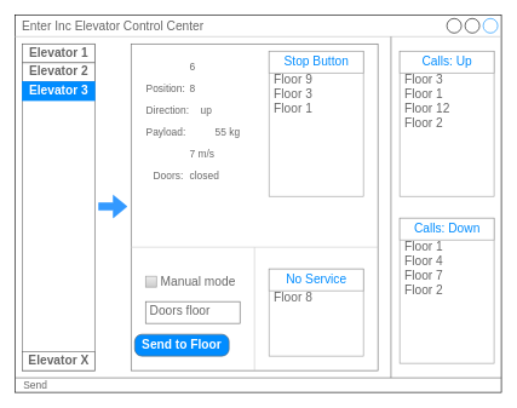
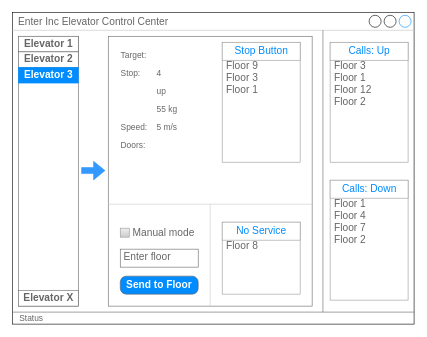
+ <mxCell id="23" value="Target:&amp;nbsp;" style="text;html=1;strokeColor=none;fillColor=none;align=left;verticalAlign=middle;whiteSpace=wrap;rounded=0;fontSize=14;fontColor=#666666;" parent="11" vertex="1"><mxGeometry width="40" height="20" as="geometry" /></mxCell>
- <mxCell id="24" value="6" style="text;html=1;strokeColor=none;fillColor=none;align=left;verticalAlign=middle;whiteSpace=wrap;rounded=0;fontSize=14;fontColor=#666666;" parent="11" vertex="1"><mxGeometry x="60" width="40" height="20" as="geometry" /></mxCell>
- <mxCell id="13" value="Position:" style="text;html=1;strokeColor=none;fillColor=none;align=left;verticalAlign=middle;whiteSpace=wrap;rounded=0;fontSize=14;fontColor=#666666;" parent="12" vertex="1"><mxGeometry width="40" height="20" as="geometry" /></mxCell>
+ <mxCell id="13" value="Stop:" style="text;html=1;strokeColor=none;fillColor=none;align=left;verticalAlign=middle;whiteSpace=wrap;rounded=0;fontSize=14;fontColor=#666666;" parent="12" vertex="1"><mxGeometry width="40" height="20" as="geometry" /></mxCell>
- <mxCell id="18" value="8" style="text;html=1;strokeColor=none;fillColor=none;align=left;verticalAlign=middle;whiteSpace=wrap;rounded=0;fontSize=14;fontColor=#666666;" parent="12" vertex="1"><mxGeometry x="60" width="40" height="20" as="geometry" /></mxCell>
+ <mxCell id="18" value="4" style="text;html=1;strokeColor=none;fillColor=none;align=left;verticalAlign=middle;whiteSpace=wrap;rounded=0;fontSize=14;fontColor=#666666;" parent="12" vertex="1"><mxGeometry x="60" width="40" height="20" as="geometry" /></mxCell>
- <mxCell id="14" value="Direction:" style="text;html=1;strokeColor=none;fillColor=none;align=left;verticalAlign=middle;whiteSpace=wrap;rounded=0;fontSize=14;fontColor=#666666;" parent="12" vertex="1"><mxGeometry y="30" width="40" height="20" as="geometry" /></mxCell>
- <mxCell id="19" value="up" style="text;html=1;strokeColor=none;fillColor=none;align=left;verticalAlign=middle;whiteSpace=wrap;rounded=0;fontSize=14;fontColor=#666666;" parent="12" vertex="1"><mxGeometry x="75" y="30" width="40" height="20" as="geometry" /></mxCell>
+ <mxCell id="19" value="up" style="text;html=1;strokeColor=none;fillColor=none;align=left;verticalAlign=middle;whiteSpace=wrap;rounded=0;fontSize=14;fontColor=#666666;" parent="12" vertex="1"><mxGeometry x="60" y="30" width="40" height="20" as="geometry" /></mxCell>
- <mxCell id="15" value="Payload:" style="text;html=1;strokeColor=none;fillColor=none;align=left;verticalAlign=middle;whiteSpace=wrap;rounded=0;fontSize=14;fontColor=#666666;" parent="12" vertex="1"><mxGeometry y="60" width="40" height="20" as="geometry" /></mxCell>
- <mxCell id="20" value="55 kg" style="text;html=1;strokeColor=none;fillColor=none;align=left;verticalAlign=middle;whiteSpace=wrap;rounded=0;fontSize=14;fontColor=#666666;" parent="12" vertex="1"><mxGeometry x="95" y="60" width="40" height="20" as="geometry" /></mxCell>
+ <mxCell id="20" value="55 kg" style="text;html=1;strokeColor=none;fillColor=none;align=left;verticalAlign=middle;whiteSpace=wrap;rounded=0;fontSize=14;fontColor=#666666;" parent="12" vertex="1"><mxGeometry x="60" y="60" width="40" height="20" as="geometry" /></mxCell>
+ <mxCell id="16" value="Speed:" style="text;html=1;strokeColor=none;fillColor=none;align=left;verticalAlign=middle;whiteSpace=wrap;rounded=0;fontSize=14;fontColor=#666666;" parent="12" vertex="1"><mxGeometry y="90" width="40" height="20" as="geometry" /></mxCell>
- <mxCell id="21" value="7 m/s" style="text;html=1;strokeColor=none;fillColor=none;align=left;verticalAlign=middle;whiteSpace=wrap;rounded=0;fontSize=14;fontColor=#666666;" parent="12" vertex="1"><mxGeometry x="60" y="90" width="40" height="20" as="geometry" /></mxCell>
+ <mxCell id="21" value="5 m/s" style="text;html=1;strokeColor=none;fillColor=none;align=left;verticalAlign=middle;whiteSpace=wrap;rounded=0;fontSize=14;fontColor=#666666;" parent="12" vertex="1"><mxGeometry x="60" y="90" width="40" height="20" as="geometry" /></mxCell>
- <mxCell id="17" value="Doors:" style="text;html=1;strokeColor=none;fillColor=none;align=left;verticalAlign=middle;whiteSpace=wrap;rounded=0;fontSize=14;fontColor=#666666;" parent="12" vertex="1"><mxGeometry x="10" y="120" width="40" height="20" as="geometry" /></mxCell>
+ <mxCell id="17" value="Doors:" style="text;html=1;strokeColor=none;fillColor=none;align=left;verticalAlign=middle;whiteSpace=wrap;rounded=0;fontSize=14;fontColor=#666666;" parent="12" vertex="1"><mxGeometry y="120" width="40" height="20" as="geometry" /></mxCell>
- <mxCell id="22" value="closed" style="text;html=1;strokeColor=none;fillColor=none;align=left;verticalAlign=middle;whiteSpace=wrap;rounded=0;fontSize=14;fontColor=#666666;" parent="12" vertex="1"><mxGeometry x="60" y="120" width="40" height="20" as="geometry" /></mxCell>
- <mxCell id="49" value="Doors floor" style="strokeWidth=1;shadow=0;dashed=0;align=center;html=1;shape=mxgraph.mockup.text.textBox;fontColor=#666666;align=left;fontSize=17;spacingLeft=4;spacingTop=-3;strokeColor=#666666;mainText=" parent="1" vertex="1"><mxGeometry x="200" y="415" width="130" height="30" as="geometry" /></mxCell>
+ <mxCell id="49" value="Enter floor" style="strokeWidth=1;shadow=0;dashed=0;align=center;html=1;shape=mxgraph.mockup.text.textBox;fontColor=#666666;align=left;fontSize=17;spacingLeft=4;spacingTop=-3;strokeColor=#666666;mainText=" parent="1" vertex="1"><mxGeometry x="200" y="415" width="130" height="30" as="geometry" /></mxCell>
- <mxCell id="48" value="Send to Floor" style="strokeWidth=1;shadow=0;dashed=0;align=center;html=1;shape=mxgraph.mockup.buttons.button;strokeColor=#666666;fontColor=#ffffff;mainText=;buttonStyle=round;fontSize=17;fontStyle=1;fillColor=#008cff;whiteSpace=wrap;" parent="1" vertex="1"><mxGeometry x="185" y="460" width="130" height="30" as="geometry" /></mxCell>
+ <mxCell id="48" value="Send to Floor" style="strokeWidth=1;shadow=0;dashed=0;align=center;html=1;shape=mxgraph.mockup.buttons.button;strokeColor=#666666;fontColor=#ffffff;mainText=;buttonStyle=round;fontSize=17;fontStyle=1;fillColor=#008cff;whiteSpace=wrap;" parent="1" vertex="1"><mxGeometry x="200" y="460" width="130" height="30" as="geometry" /></mxCell>
- <mxCell id="43" value="Send" style="text;html=1;strokeColor=none;fillColor=none;align=left;verticalAlign=middle;whiteSpace=wrap;rounded=0;fontSize=14;fontColor=#666666;" vertex="1" parent="1"><mxGeometry x="30" y="520" width="40" height="20" as="geometry" /></mxCell>
+ <mxCell id="43" value="Status" style="text;html=1;strokeColor=none;fillColor=none;align=left;verticalAlign=middle;whiteSpace=wrap;rounded=0;fontSize=14;fontColor=#666666;" vertex="1" parent="1"><mxGeometry x="30" y="520" width="40" height="20" as="geometry" /></mxCell>
